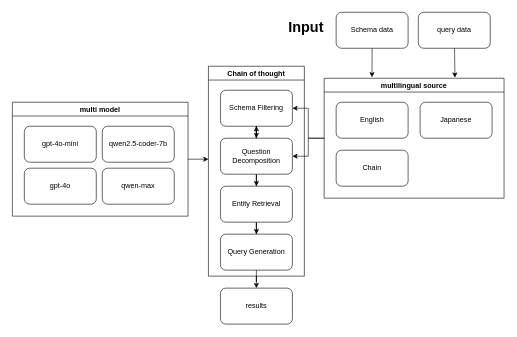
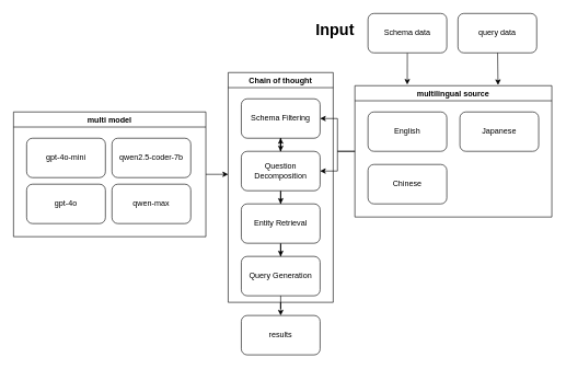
- <mxCell id="6" value="Chain" style="rounded=1;whiteSpace=wrap;html=1;" parent="4" vertex="1"><mxGeometry x="20" y="120" width="120" height="60" as="geometry" /></mxCell>
+ <mxCell id="6" value="Chinese" style="rounded=1;whiteSpace=wrap;html=1;" parent="4" vertex="1"><mxGeometry x="20" y="120" width="120" height="60" as="geometry" /></mxCell>
